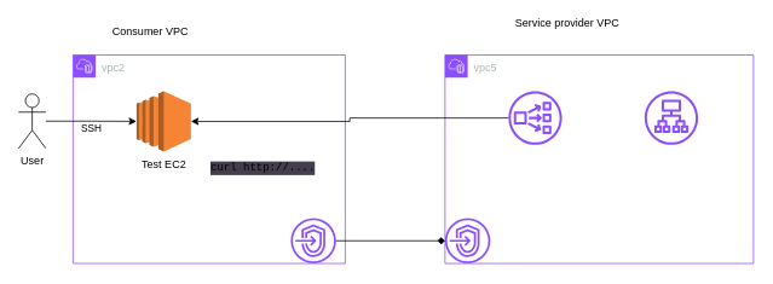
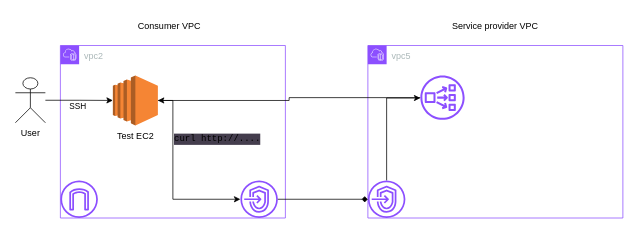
- <mxCell id="15" value="Service provider VPC" style="text;html=1;align=center;verticalAlign=middle;whiteSpace=wrap;rounded=0;" parent="1" vertex="1"><mxGeometry x="561.25" y="10" width="127.5" height="30" as="geometry" /></mxCell>
+ <mxCell id="15" value="Service provider VPC" style="text;html=1;align=center;verticalAlign=middle;whiteSpace=wrap;rounded=0;" parent="1" vertex="1"><mxGeometry x="596.25" y="20" width="127.5" height="30" as="geometry" /></mxCell>
- <mxCell id="14" value="Consumer VPC" style="text;html=1;align=center;verticalAlign=middle;whiteSpace=wrap;rounded=0;" parent="1" vertex="1"><mxGeometry x="117.5" y="20" width="95" height="30" as="geometry" /></mxCell>
+ <mxCell id="14" value="Consumer VPC" style="text;html=1;align=center;verticalAlign=middle;whiteSpace=wrap;rounded=0;" parent="1" vertex="1"><mxGeometry x="177.5" y="20" width="95" height="30" as="geometry" /></mxCell>
- <mxCell id="11" value="Application Load Balancer" style="sketch=0;outlineConnect=0;fontColor=#FFFFFF;gradientColor=none;fillColor=#8C4FFF;strokeColor=none;dashed=0;verticalLabelPosition=bottom;verticalAlign=top;align=center;html=1;fontSize=12;fontStyle=0;aspect=fixed;pointerEvents=1;shape=mxgraph.aws4.application_load_balancer;" parent="8" vertex="1"><mxGeometry x="220" y="40" width="59" height="59" as="geometry" /></mxCell>
- <mxCell id="17" value="User" style="shape=umlActor;verticalLabelPosition=bottom;verticalAlign=top;html=1;outlineConnect=0;" parent="1" vertex="1"><mxGeometry x="20" y="103" width="30" height="60" as="geometry" /></mxCell>
+ <mxCell id="17" value="User" style="shape=umlActor;verticalLabelPosition=bottom;verticalAlign=top;html=1;outlineConnect=0;" parent="1" vertex="1"><mxGeometry x="20" y="103" width="40" height="60" as="geometry" /></mxCell>
+ <mxCell id="12" style="edgeStyle=orthogonalEdgeStyle;rounded=0;orthogonalLoop=1;jettySize=auto;html=1;" parent="8" source="13" target="10" edge="1"><mxGeometry relative="1" as="geometry"><Array as="points"><mxPoint x="25" y="70" /></Array></mxGeometry></mxCell>
+ <mxCell id="6" value="Internet gateway" style="sketch=0;outlineConnect=0;fontColor=#FFFFFF;gradientColor=none;fillColor=#8C4FFF;strokeColor=none;dashed=0;verticalLabelPosition=bottom;verticalAlign=top;align=center;html=1;fontSize=12;fontStyle=0;aspect=fixed;pointerEvents=1;shape=mxgraph.aws4.internet_gateway;" parent="2" vertex="1"><mxGeometry y="180" width="50" height="50" as="geometry" /></mxCell>
+ <mxCell id="3" style="edgeStyle=orthogonalEdgeStyle;rounded=0;orthogonalLoop=1;jettySize=auto;html=1;exitX=1;exitY=0.5;exitDx=0;exitDy=0;exitPerimeter=0;" parent="2" source="4" target="5" edge="1"><mxGeometry relative="1" as="geometry"><Array as="points"><mxPoint x="150" y="73" /><mxPoint x="150" y="205" /></Array></mxGeometry></mxCell>
